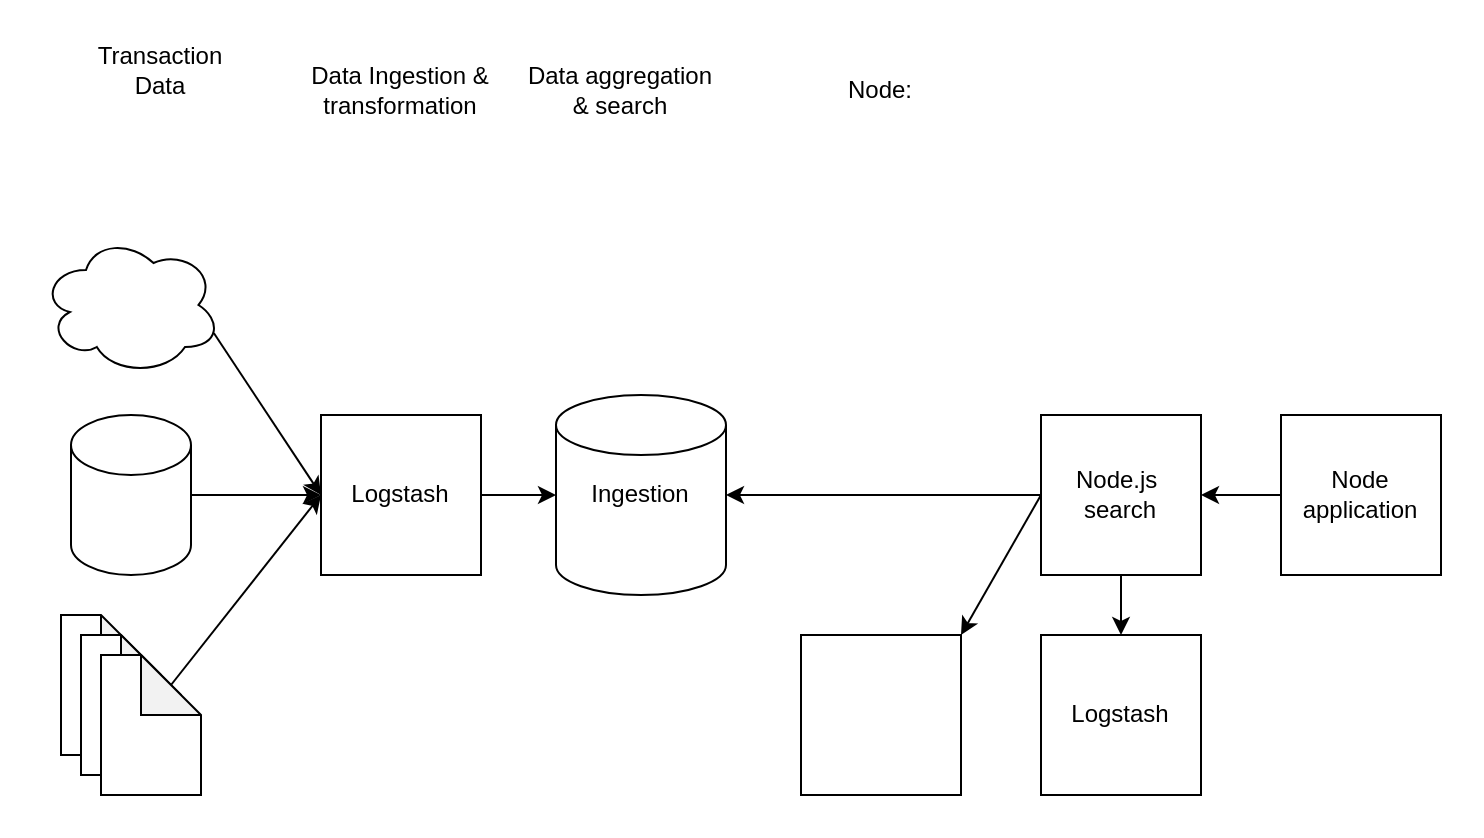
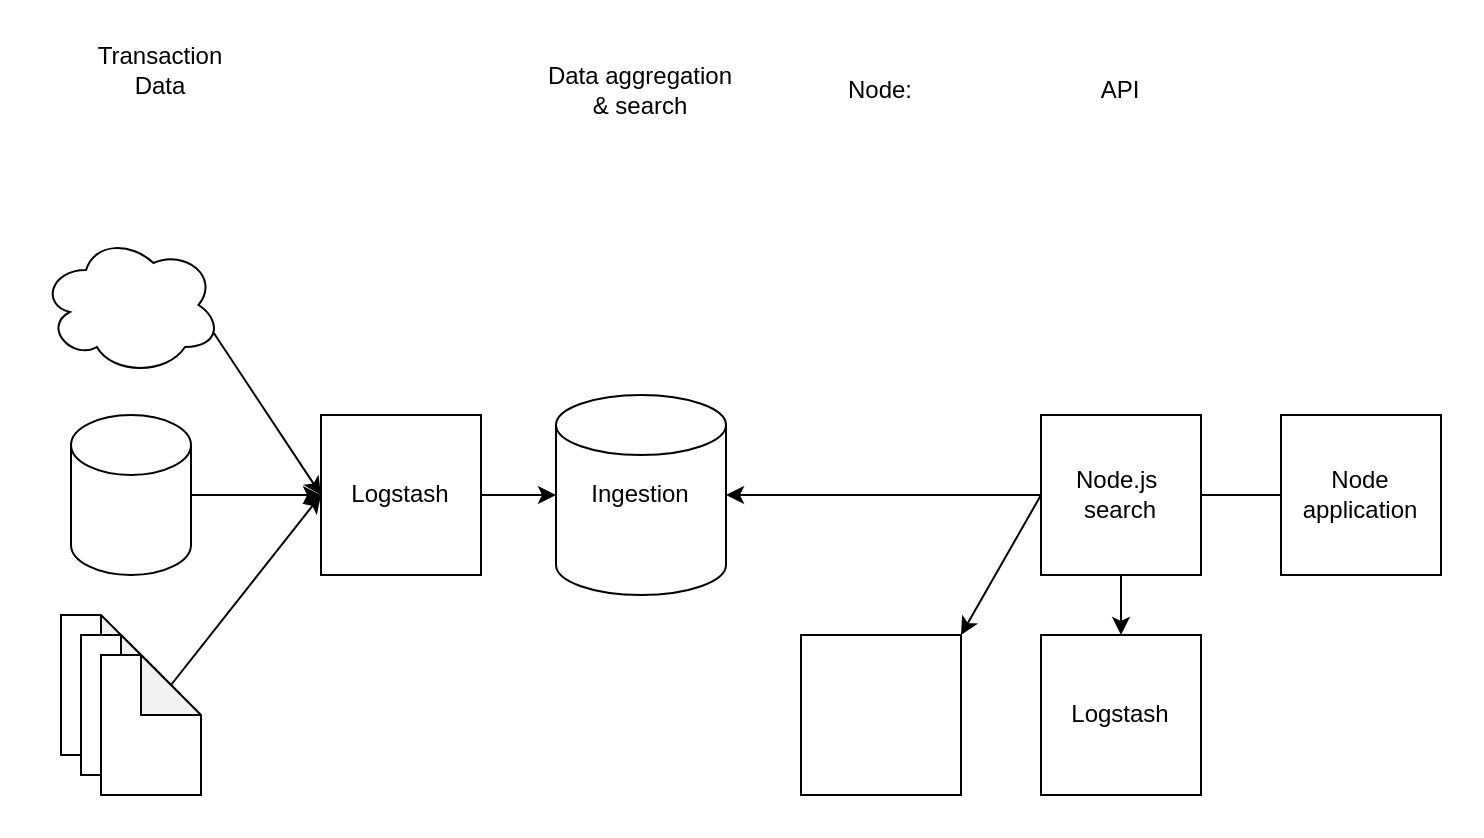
- <mxCell id="9" value="Data Ingestion &amp;amp; transformation" style="text;whiteSpace=wrap;html=1;align=center;verticalAlign=middle;" vertex="1" parent="1"><mxGeometry x="150" y="30" width="100" height="30" as="geometry" /></mxCell>
- <mxCell id="11" value="&lt;div&gt;Data aggregation &amp;amp; search&lt;br&gt;&lt;/div&gt;" style="text;whiteSpace=wrap;html=1;align=center;verticalAlign=middle;" vertex="1" parent="1"><mxGeometry x="260" y="30" width="100" height="30" as="geometry" /></mxCell>
+ <mxCell id="11" value="&lt;div&gt;Data aggregation &amp;amp; search&lt;br&gt;&lt;/div&gt;" style="text;whiteSpace=wrap;html=1;align=center;verticalAlign=middle;" vertex="1" parent="1"><mxGeometry x="270" y="30" width="100" height="30" as="geometry" /></mxCell>
+ <mxCell id="12" value="API" style="text;html=1;strokeColor=none;fillColor=none;align=center;verticalAlign=middle;whiteSpace=wrap;rounded=0;" vertex="1" parent="1"><mxGeometry x="510" y="30" width="100" height="30" as="geometry" /></mxCell>
- <mxCell id="24" value="" style="endArrow=classic;html=1;rounded=0;exitX=0;exitY=0.5;exitDx=0;exitDy=0;entryX=1;entryY=0.5;entryDx=0;entryDy=0;" edge="1" parent="1" source="15" target="14"><mxGeometry width="50" height="50" relative="1" as="geometry"><mxPoint x="380" y="247" as="sourcePoint" /><mxPoint x="430" y="197" as="targetPoint" /></mxGeometry></mxCell>
+ <mxCell id="24" value="" style="endArrow=none;html=1;rounded=0;exitX=0;exitY=0.5;exitDx=0;exitDy=0;entryX=1;entryY=0.5;entryDx=0;entryDy=0;" edge="1" parent="1" source="15" target="14"><mxGeometry width="50" height="50" relative="1" as="geometry"><mxPoint x="380" y="247" as="sourcePoint" /><mxPoint x="430" y="197" as="targetPoint" /></mxGeometry></mxCell>
